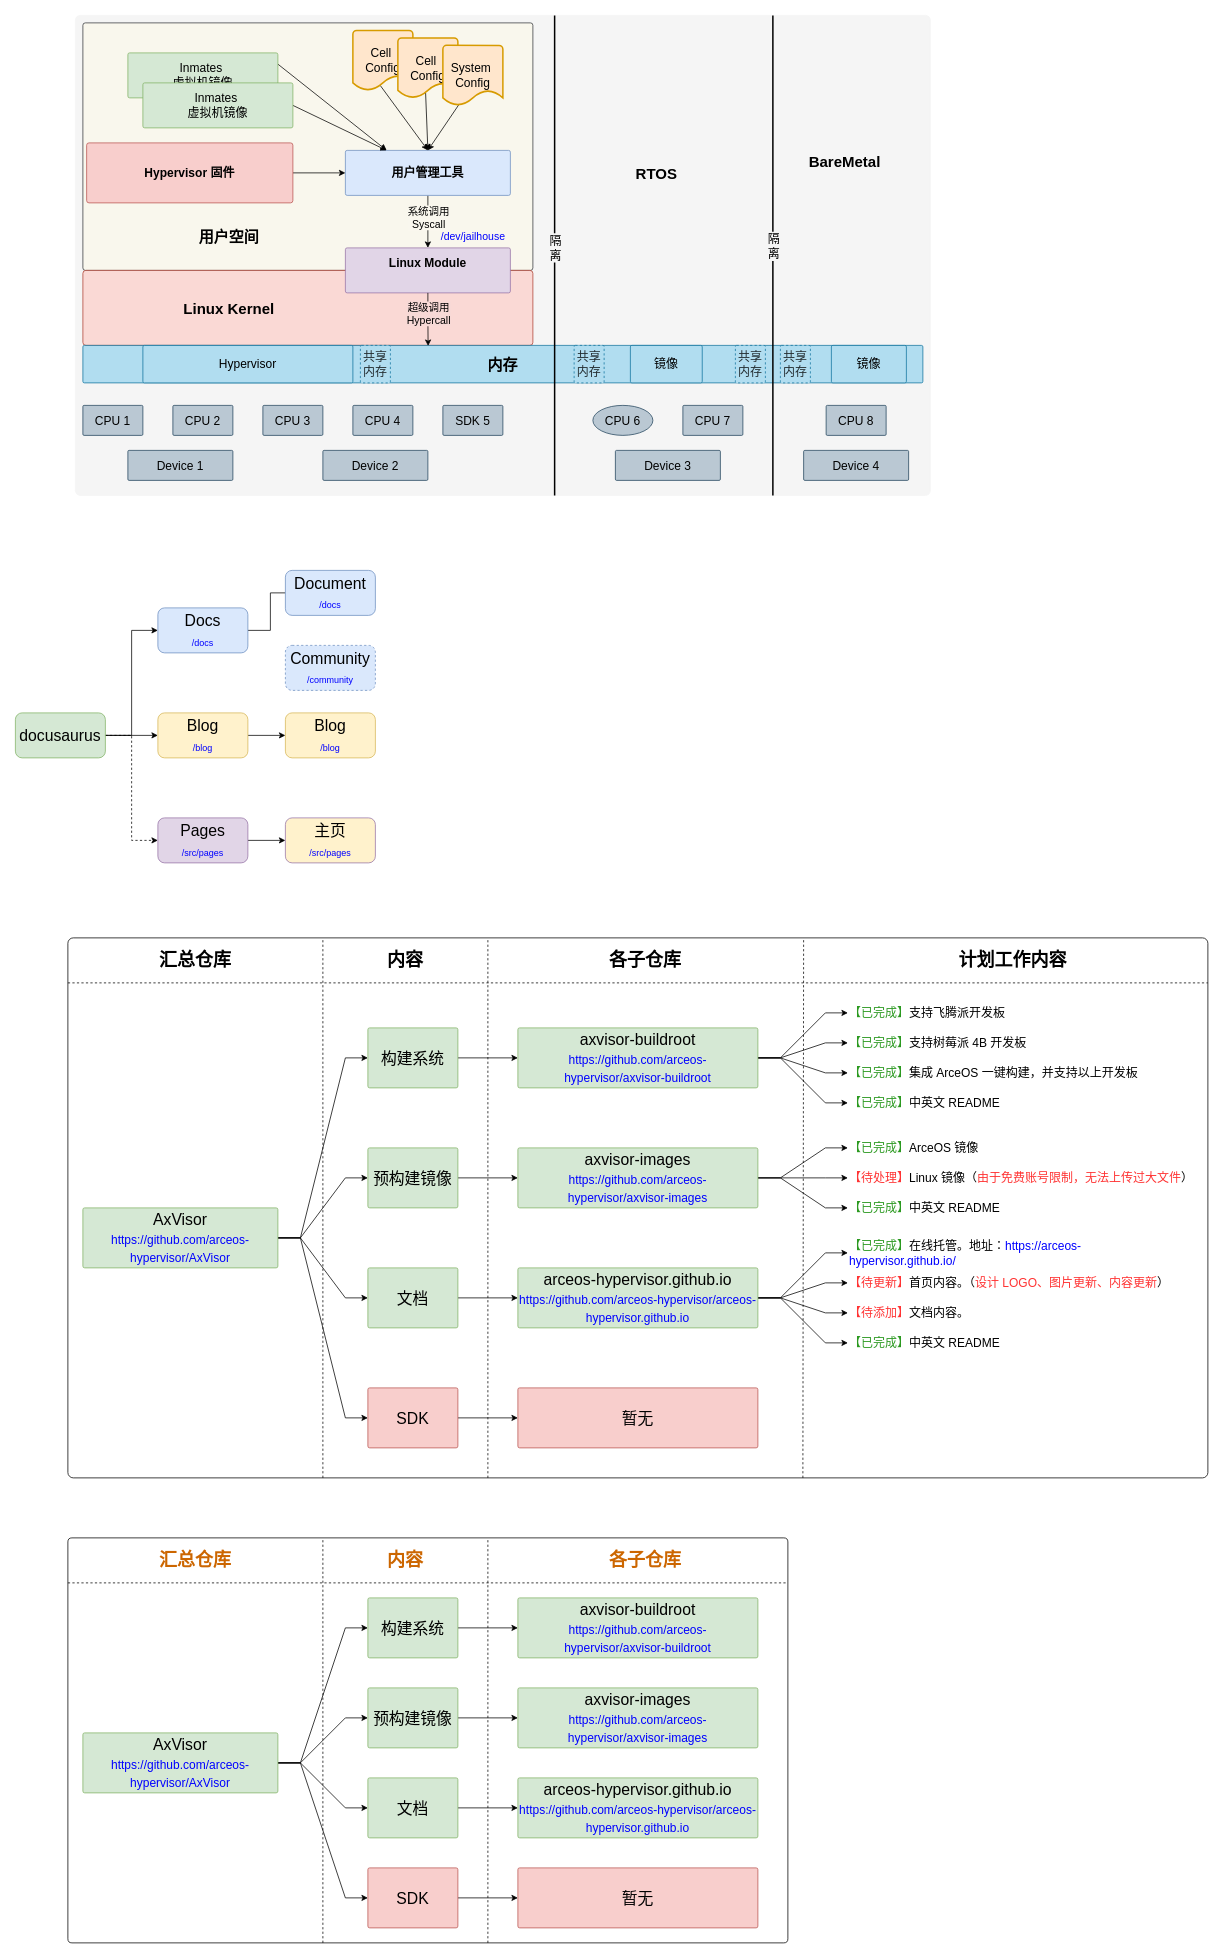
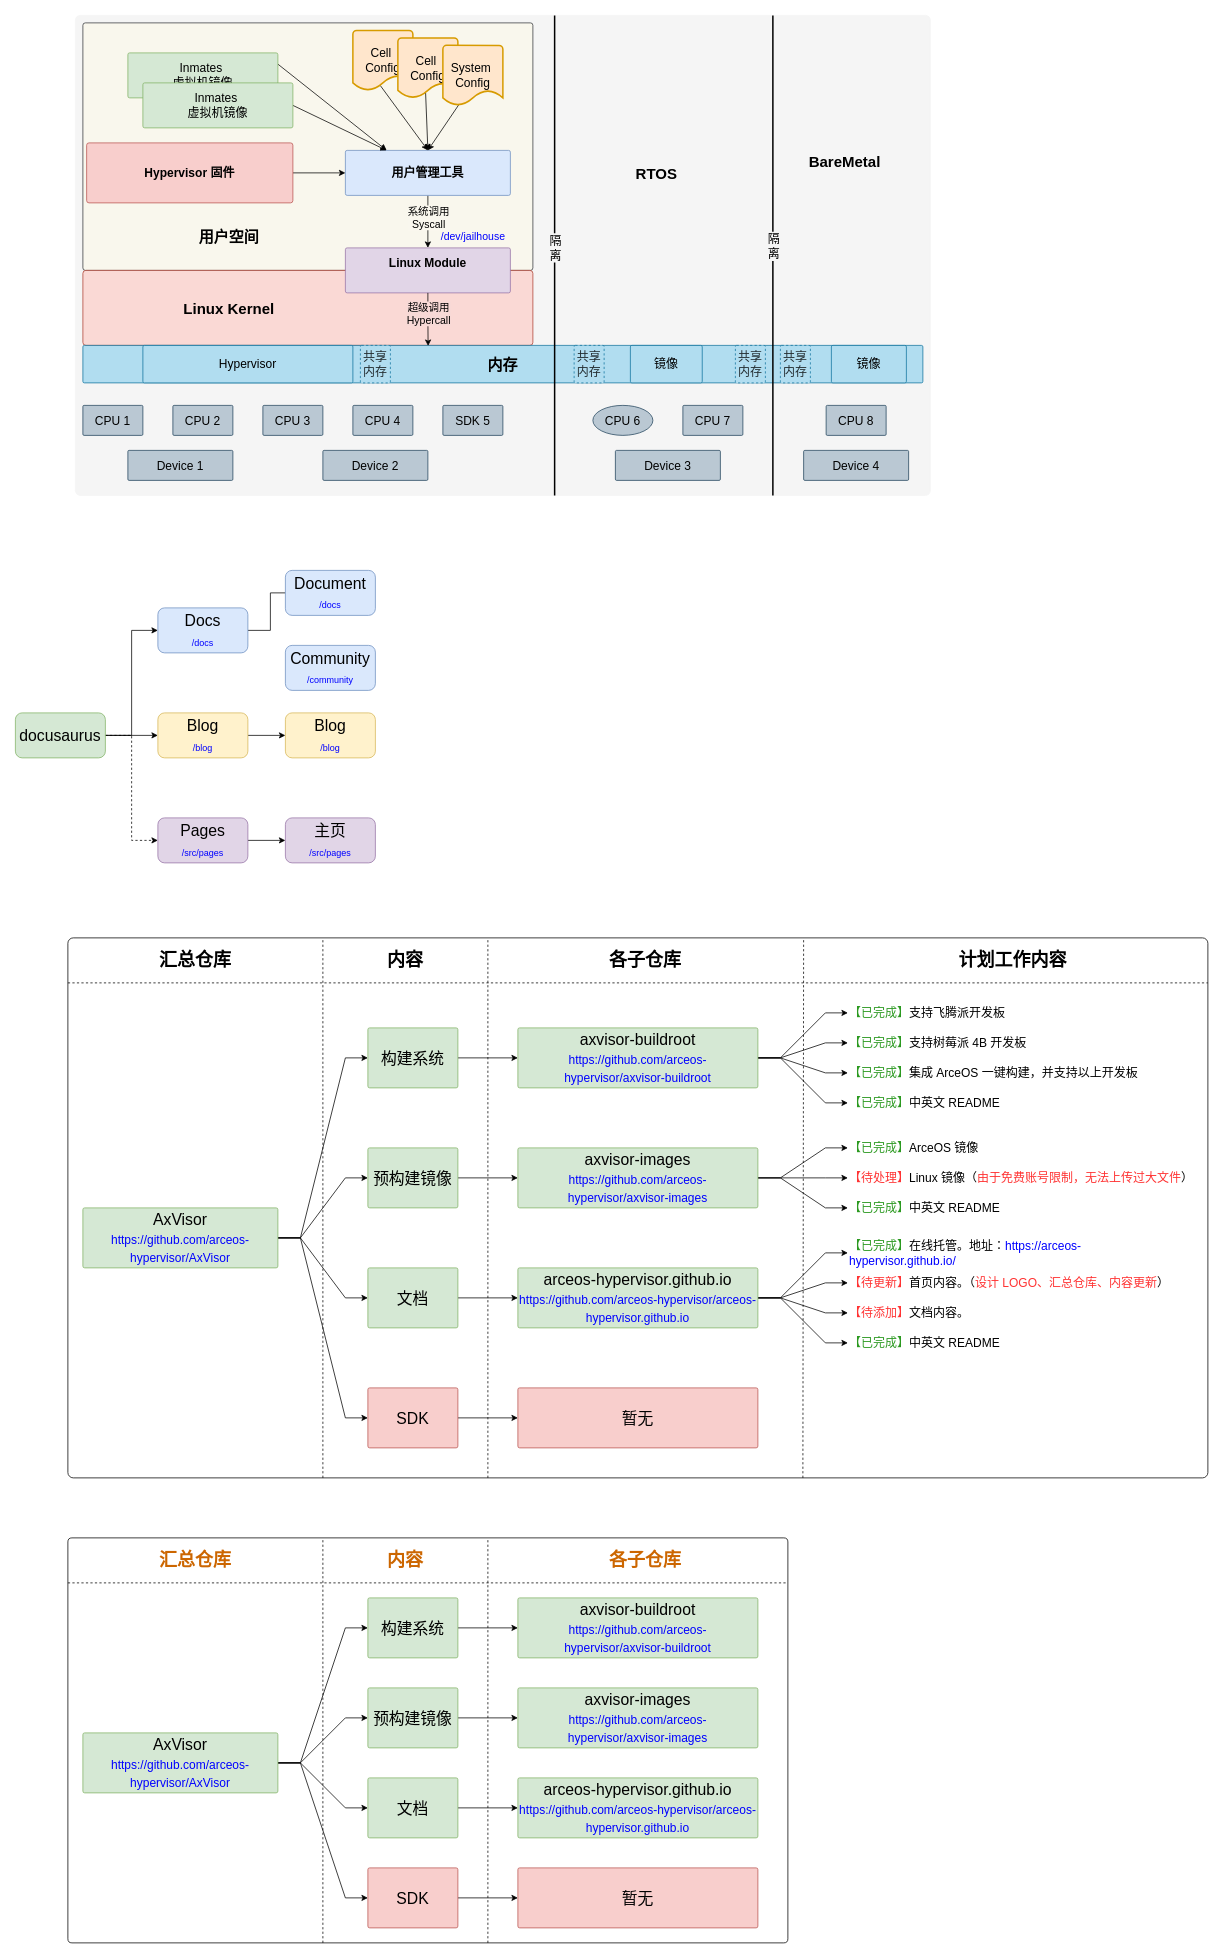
- <mxCell id="59" value="Community&lt;div&gt;&lt;span style=&quot;color: rgb(0, 0, 255); font-size: 12px;&quot;&gt;/community&lt;/span&gt;&lt;br&gt;&lt;/div&gt;" style="rounded=1;whiteSpace=wrap;html=1;fontSize=21;fillColor=#dae8fc;strokeColor=#6c8ebf;dashed=1;" parent="1" vertex="1"><mxGeometry x="380" y="860" width="120" height="60" as="geometry" /></mxCell>
+ <mxCell id="59" value="Community&lt;div&gt;&lt;span style=&quot;color: rgb(0, 0, 255); font-size: 12px;&quot;&gt;/community&lt;/span&gt;&lt;br&gt;&lt;/div&gt;" style="rounded=1;whiteSpace=wrap;html=1;fontSize=21;fillColor=#dae8fc;strokeColor=#6c8ebf;" parent="1" vertex="1"><mxGeometry x="380" y="860" width="120" height="60" as="geometry" /></mxCell>
- <mxCell id="64" value="主页&lt;div&gt;&lt;span style=&quot;color: rgb(0, 0, 255); font-size: 12px;&quot;&gt;/src/pages&lt;/span&gt;&lt;br&gt;&lt;/div&gt;" style="rounded=1;whiteSpace=wrap;html=1;fontSize=21;fillColor=#fff2cc;strokeColor=#9673a6;" parent="1" vertex="1"><mxGeometry x="380" y="1090" width="120" height="60" as="geometry" /></mxCell>
+ <mxCell id="64" value="主页&lt;div&gt;&lt;span style=&quot;color: rgb(0, 0, 255); font-size: 12px;&quot;&gt;/src/pages&lt;/span&gt;&lt;br&gt;&lt;/div&gt;" style="rounded=1;whiteSpace=wrap;html=1;fontSize=21;fillColor=#e1d5e7;strokeColor=#9673a6;" parent="1" vertex="1"><mxGeometry x="380" y="1090" width="120" height="60" as="geometry" /></mxCell>
- <mxCell id="100" value="&lt;font color=&quot;#ff3333&quot;&gt;【待更新】&lt;/font&gt;首页内容。（&lt;font color=&quot;#ff3333&quot;&gt;设计 LOGO、图片更新、内容更新&lt;/font&gt;）" style="text;html=1;align=left;verticalAlign=middle;whiteSpace=wrap;rounded=0;fontSize=16;" parent="1" vertex="1"><mxGeometry x="1130" y="1690" width="440.75" height="40" as="geometry" /></mxCell>
+ <mxCell id="100" value="&lt;font color=&quot;#ff3333&quot;&gt;【待更新】&lt;/font&gt;首页内容。（&lt;font color=&quot;#ff3333&quot;&gt;设计 LOGO、汇总仓库、内容更新&lt;/font&gt;）" style="text;html=1;align=left;verticalAlign=middle;whiteSpace=wrap;rounded=0;fontSize=16;" parent="1" vertex="1"><mxGeometry x="1130" y="1690" width="440.75" height="40" as="geometry" /></mxCell>
